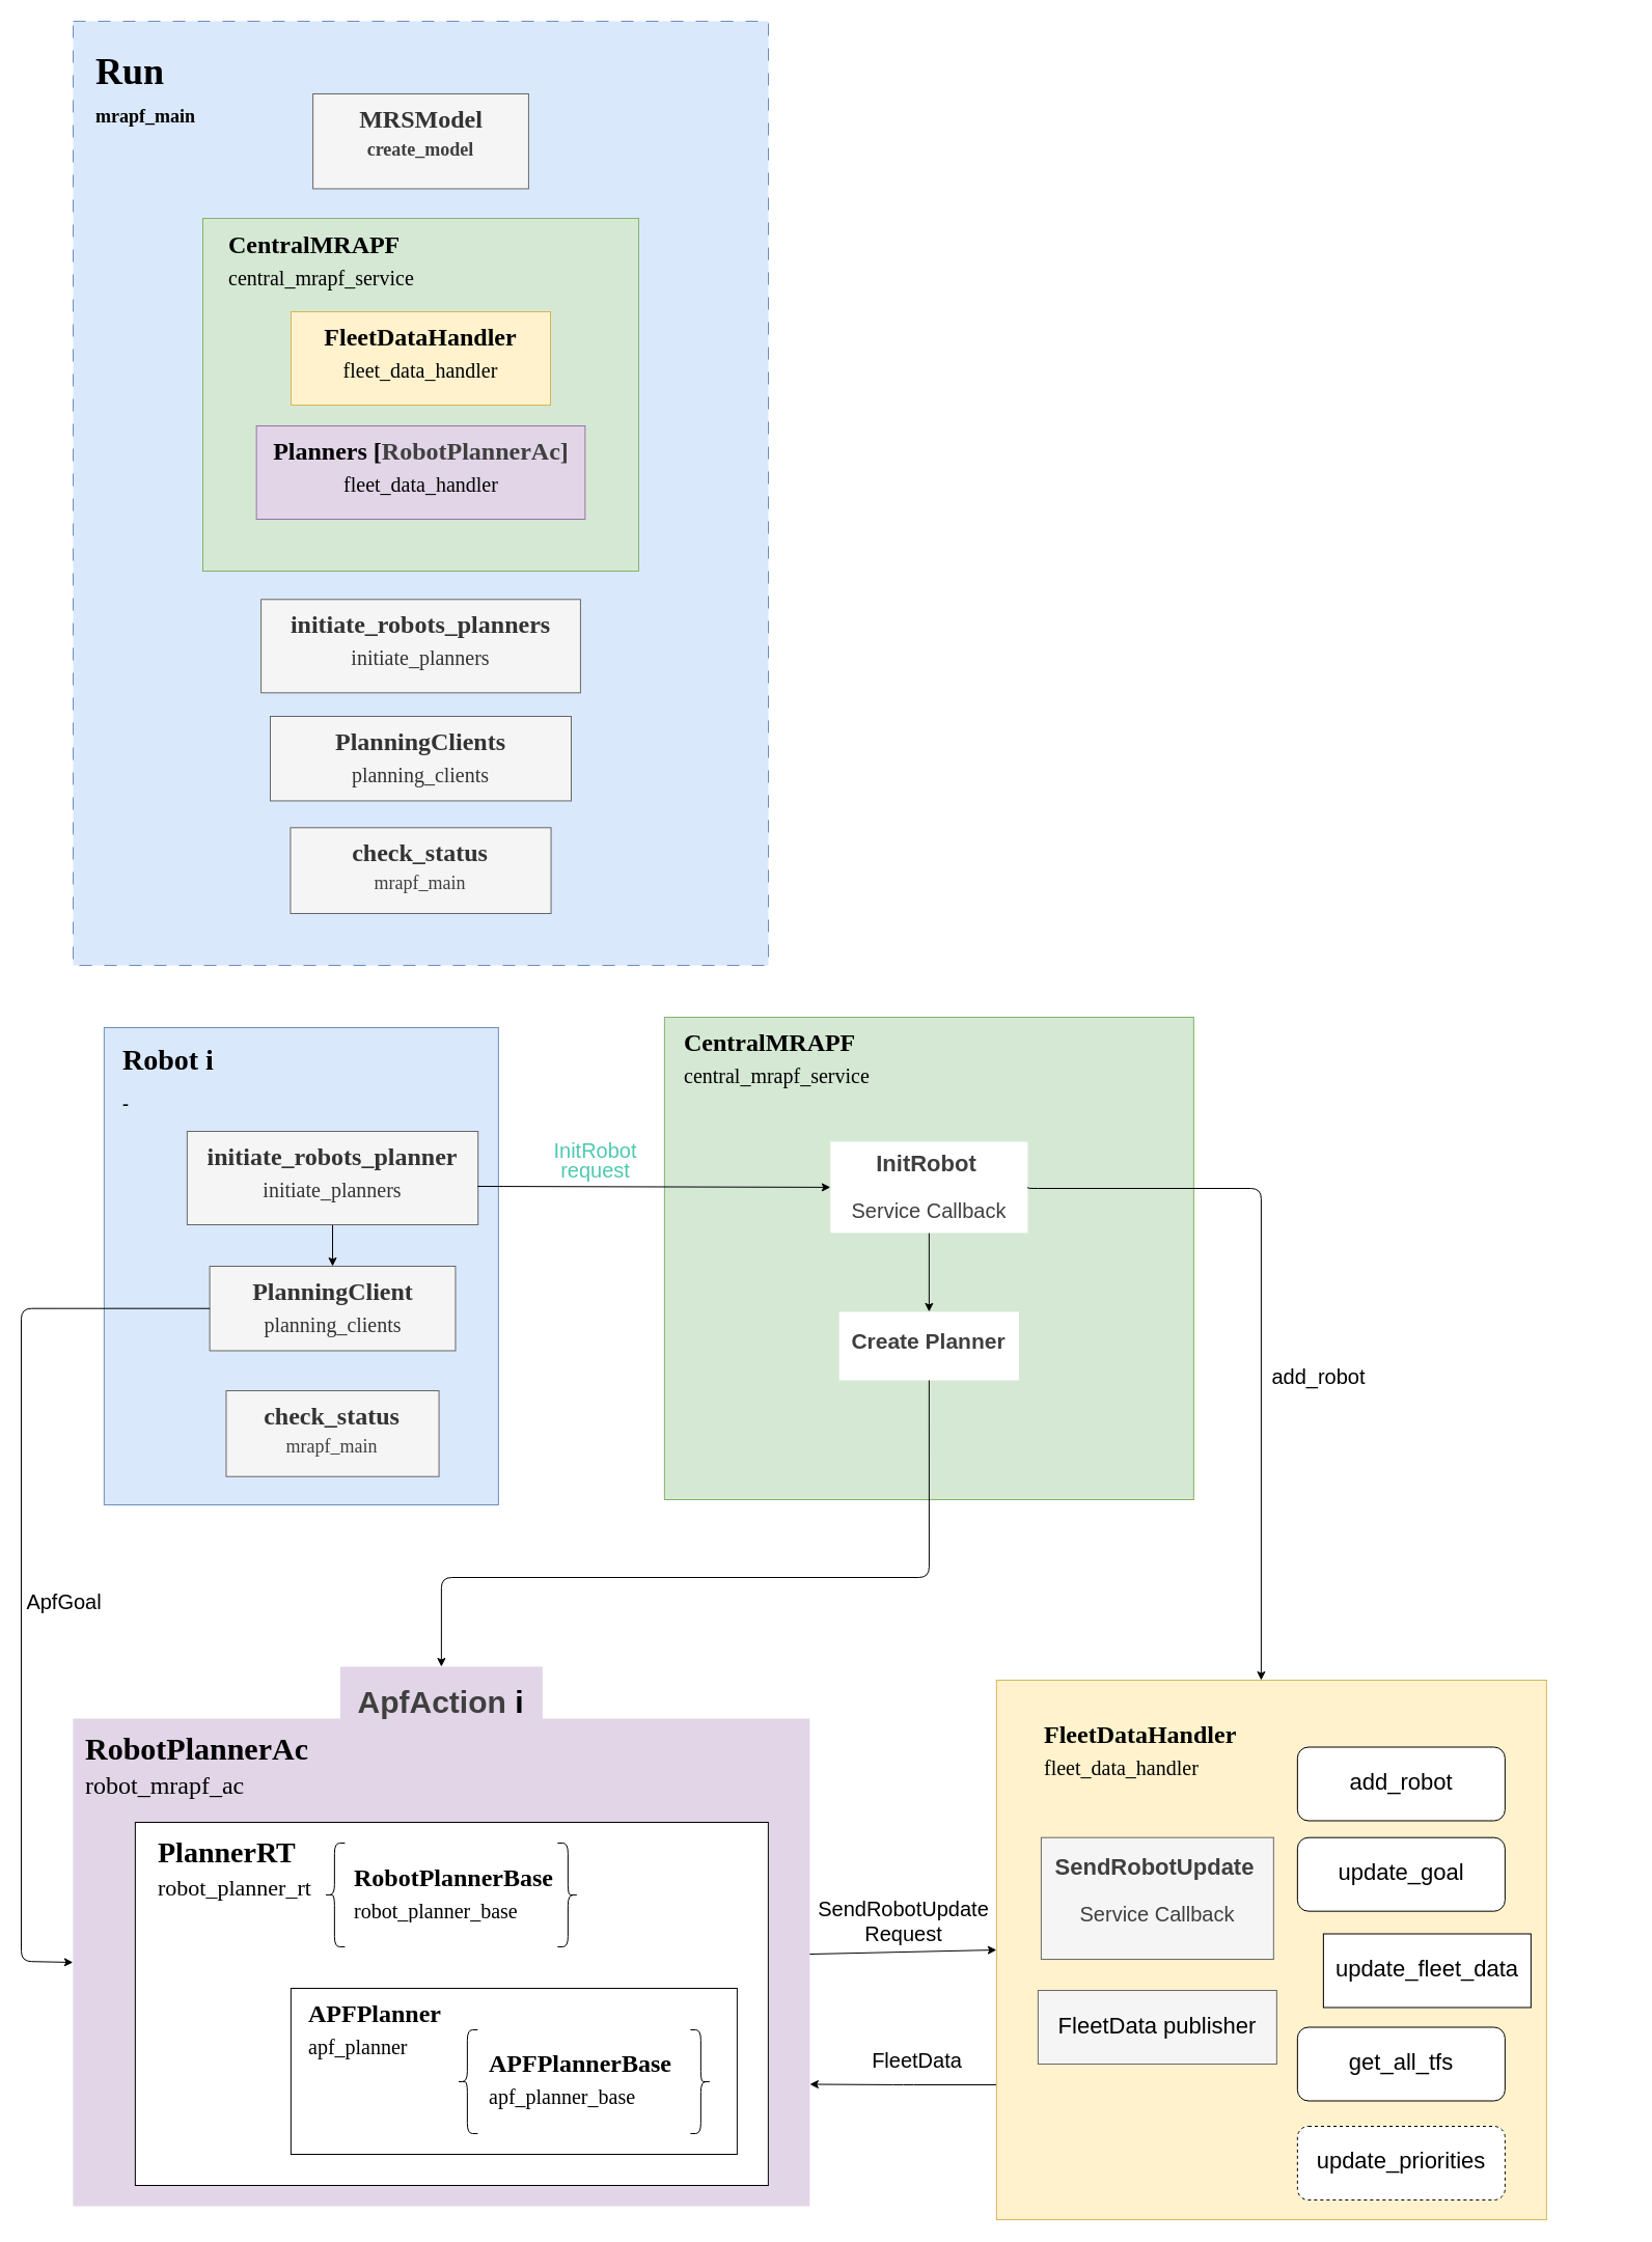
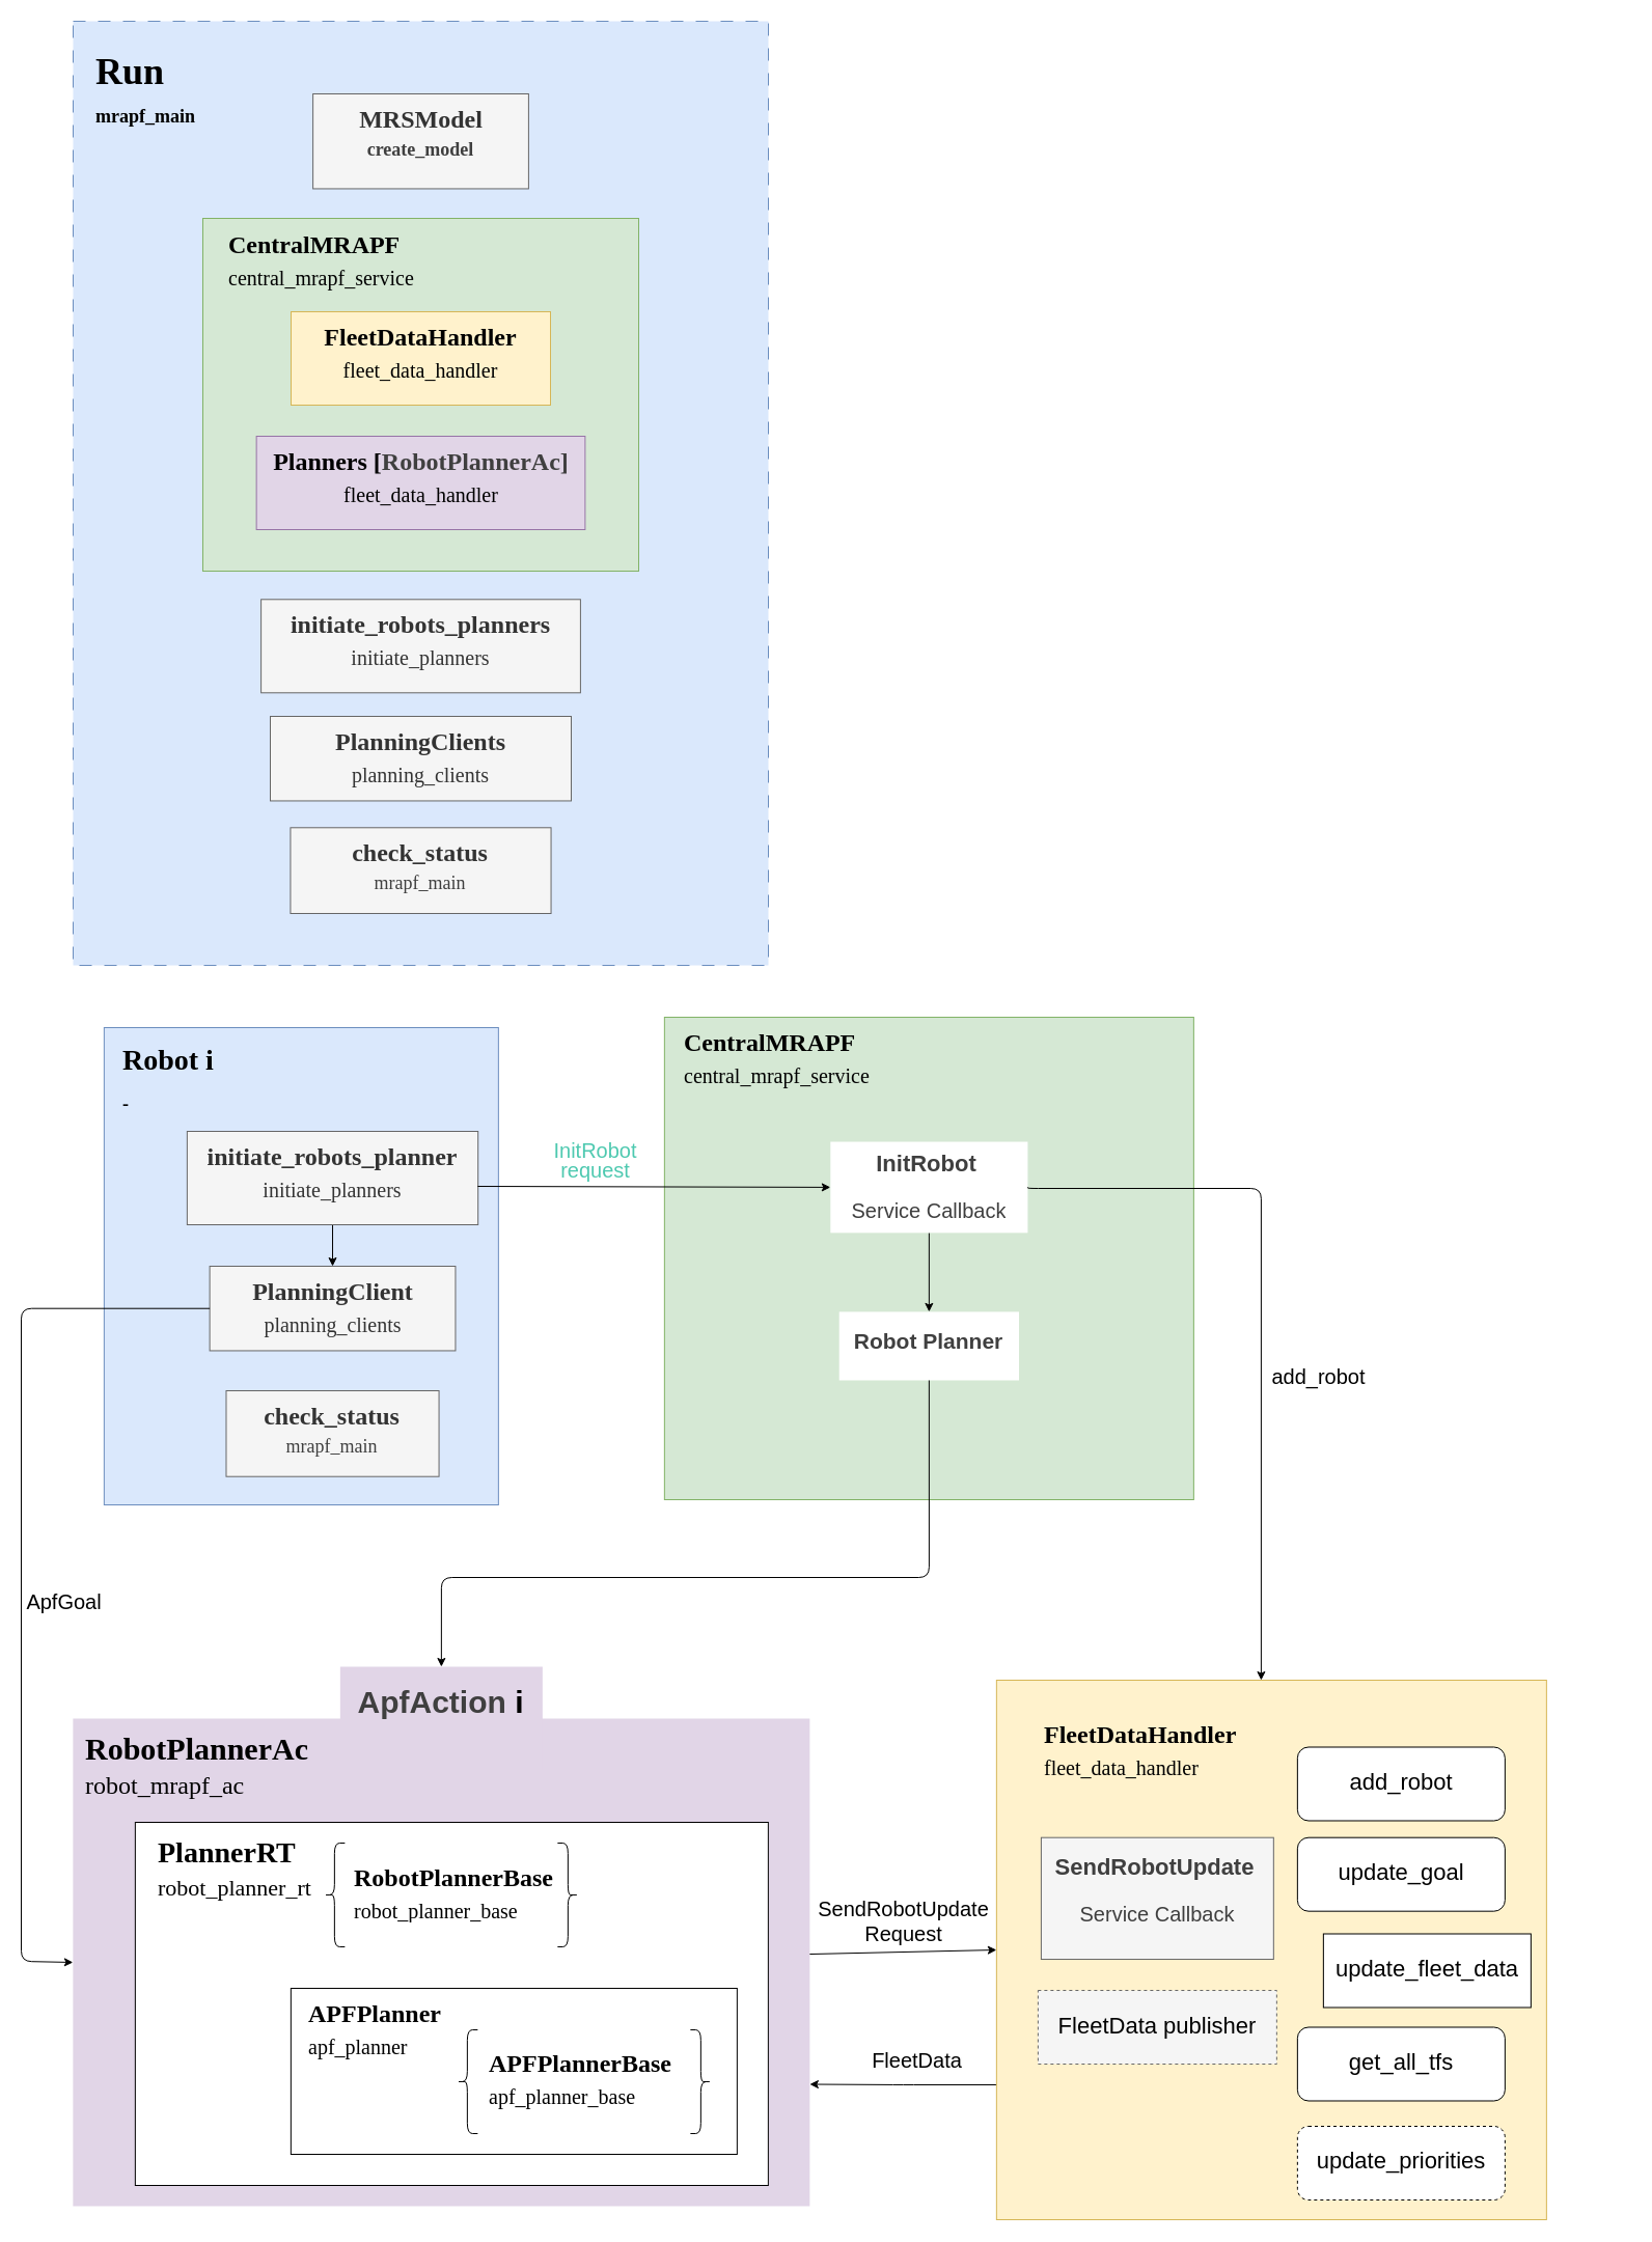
- <mxCell id="20" value="&lt;h1 style=&quot;margin-top: 0px; line-height: 70%; padding-top: 10px; padding-left: 0px;&quot;&gt;&lt;font face=&quot;Georgia&quot;&gt;Planners [&lt;/font&gt;&lt;font&gt;&lt;span style=&quot;color: rgb(63, 63, 63); font-family: Georgia; background-color: transparent;&quot;&gt;RobotPlannerAc&lt;/span&gt;&lt;span style=&quot;color: rgb(63, 63, 63); font-family: Georgia; background-color: transparent;&quot;&gt;]&lt;/span&gt;&lt;/font&gt;&lt;/h1&gt;&lt;p style=&quot;line-height: 70%; padding-left: 0px;&quot;&gt;&lt;font face=&quot;Georgia&quot; style=&quot;line-height: 70%; font-size: 20px;&quot;&gt;fleet_data_handler&lt;/font&gt;&lt;/p&gt;" style="text;html=1;whiteSpace=wrap;overflow=hidden;rounded=0;fillColor=#e1d5e7;strokeColor=#9673a6;align=center;" parent="16" vertex="1"><mxGeometry x="51.63" y="200" width="316.74" height="90" as="geometry" /></mxCell>
+ <mxCell id="20" value="&lt;h1 style=&quot;margin-top: 0px; line-height: 70%; padding-top: 10px; padding-left: 0px;&quot;&gt;&lt;font face=&quot;Georgia&quot;&gt;Planners [&lt;/font&gt;&lt;font&gt;&lt;span style=&quot;color: rgb(63, 63, 63); font-family: Georgia; background-color: transparent;&quot;&gt;RobotPlannerAc&lt;/span&gt;&lt;span style=&quot;color: rgb(63, 63, 63); font-family: Georgia; background-color: transparent;&quot;&gt;]&lt;/span&gt;&lt;/font&gt;&lt;/h1&gt;&lt;p style=&quot;line-height: 70%; padding-left: 0px;&quot;&gt;&lt;font face=&quot;Georgia&quot; style=&quot;line-height: 70%; font-size: 20px;&quot;&gt;fleet_data_handler&lt;/font&gt;&lt;/p&gt;" style="text;html=1;whiteSpace=wrap;overflow=hidden;rounded=0;fillColor=#e1d5e7;strokeColor=#9673a6;align=center;" parent="16" vertex="1"><mxGeometry x="51.63" y="210" width="316.74" height="90" as="geometry" /></mxCell>
- <mxCell id="46" value="&lt;h1 style=&quot;margin-top: 0px;&quot;&gt;&lt;b style=&quot;background-color: transparent; scrollbar-color: rgb(226, 226, 226) rgb(251, 251, 251); white-space: pre; color: rgb(63, 63, 63);&quot;&gt;&lt;font style=&quot;font-size: 21px;&quot;&gt;Create Planner&lt;/font&gt;&lt;/b&gt;&lt;/h1&gt;" style="text;html=1;whiteSpace=wrap;overflow=hidden;rounded=0;align=center;container=0;fillColor=default;verticalAlign=middle;spacing=0;spacingTop=6;" parent="41" vertex="1"><mxGeometry x="168.353" y="283.91" width="173.303" height="66.09" as="geometry" /></mxCell>
+ <mxCell id="46" value="&lt;h1 style=&quot;margin-top: 0px;&quot;&gt;&lt;b style=&quot;background-color: transparent; scrollbar-color: rgb(226, 226, 226) rgb(251, 251, 251); white-space: pre; color: rgb(63, 63, 63);&quot;&gt;&lt;font style=&quot;font-size: 21px;&quot;&gt;Robot Planner&lt;/font&gt;&lt;/b&gt;&lt;/h1&gt;" style="text;html=1;whiteSpace=wrap;overflow=hidden;rounded=0;align=center;container=0;fillColor=default;verticalAlign=middle;spacing=0;spacingTop=6;" parent="41" vertex="1"><mxGeometry x="168.353" y="283.91" width="173.303" height="66.09" as="geometry" /></mxCell>
- <mxCell id="60" value="&lt;div style=&quot;line-height: 16px; white-space: pre;&quot;&gt;&lt;span&gt;&lt;font face=&quot;Helvetica&quot; style=&quot;color: rgb(0, 0, 0); font-size: 22px;&quot;&gt;FleetData publisher&lt;/font&gt;&lt;/span&gt;&lt;/div&gt;" style="rounded=1;whiteSpace=wrap;html=1;arcSize=0;fillColor=#f5f5f5;fontColor=#333333;strokeColor=#666666;" parent="52" vertex="1"><mxGeometry x="40.0" y="299.03" width="230" height="70.99" as="geometry" /></mxCell>
+ <mxCell id="60" value="&lt;div style=&quot;line-height: 16px; white-space: pre;&quot;&gt;&lt;span&gt;&lt;font face=&quot;Helvetica&quot; style=&quot;color: rgb(0, 0, 0); font-size: 22px;&quot;&gt;FleetData publisher&lt;/font&gt;&lt;/span&gt;&lt;/div&gt;" style="rounded=1;whiteSpace=wrap;html=1;arcSize=0;fillColor=#f5f5f5;fontColor=#333333;strokeColor=#666666;dashed=1;" parent="52" vertex="1"><mxGeometry x="40.0" y="299.03" width="230" height="70.99" as="geometry" /></mxCell>
